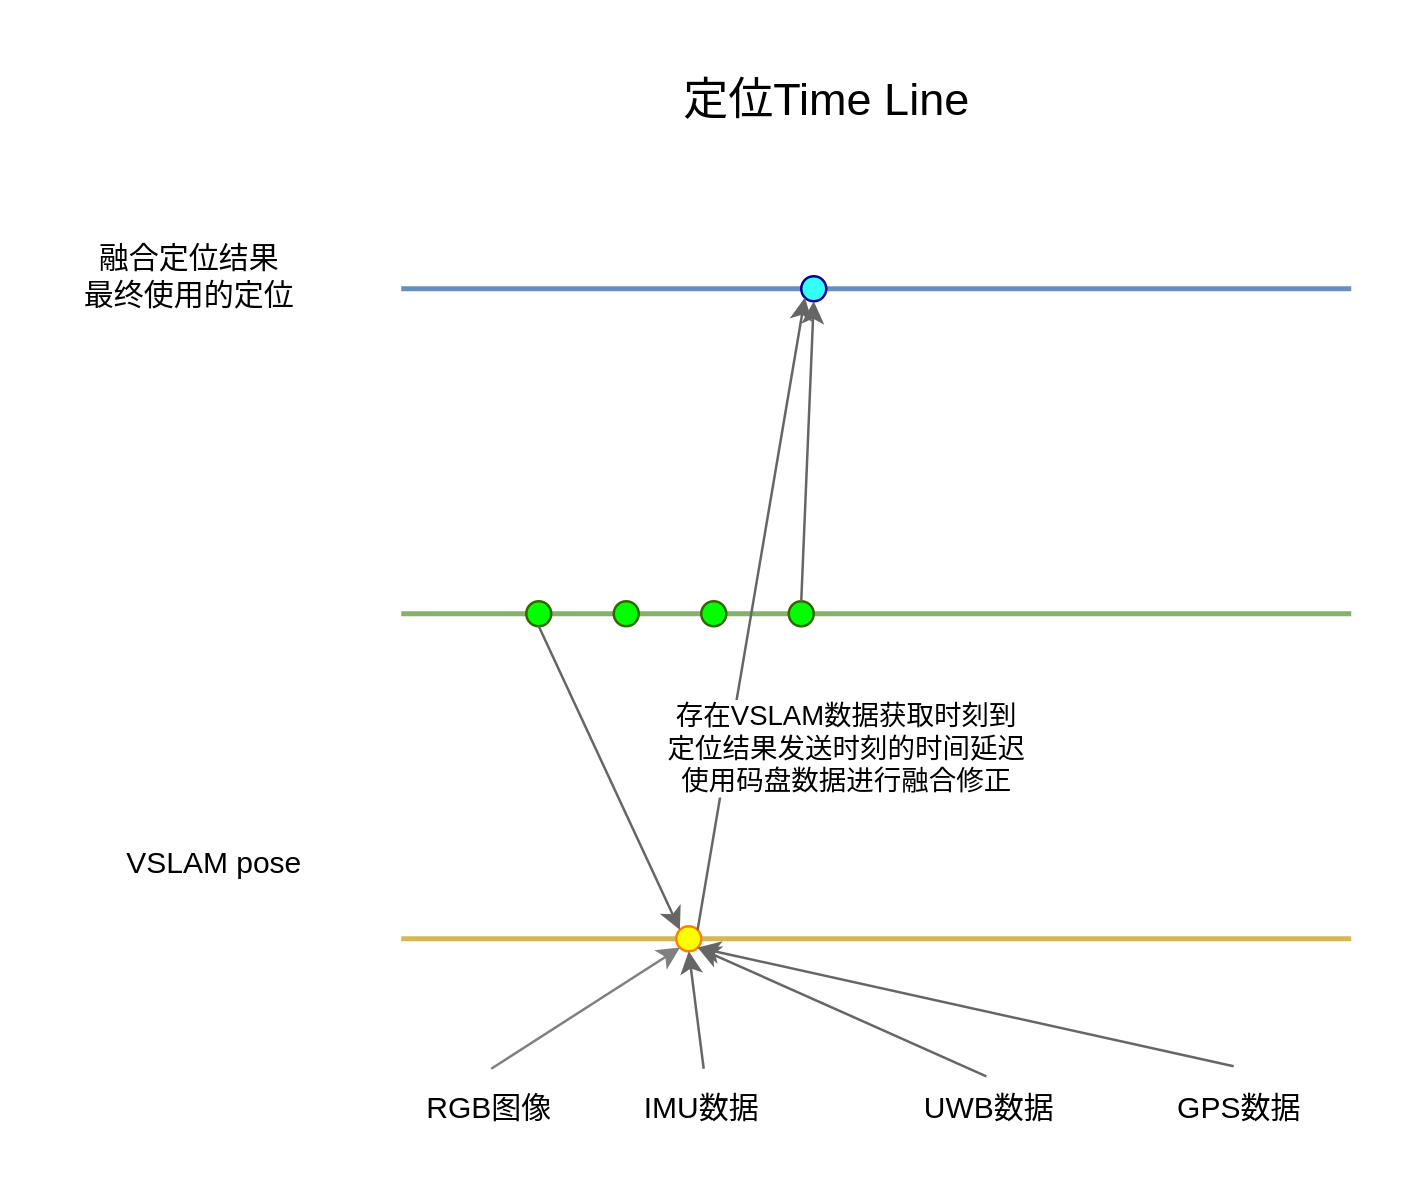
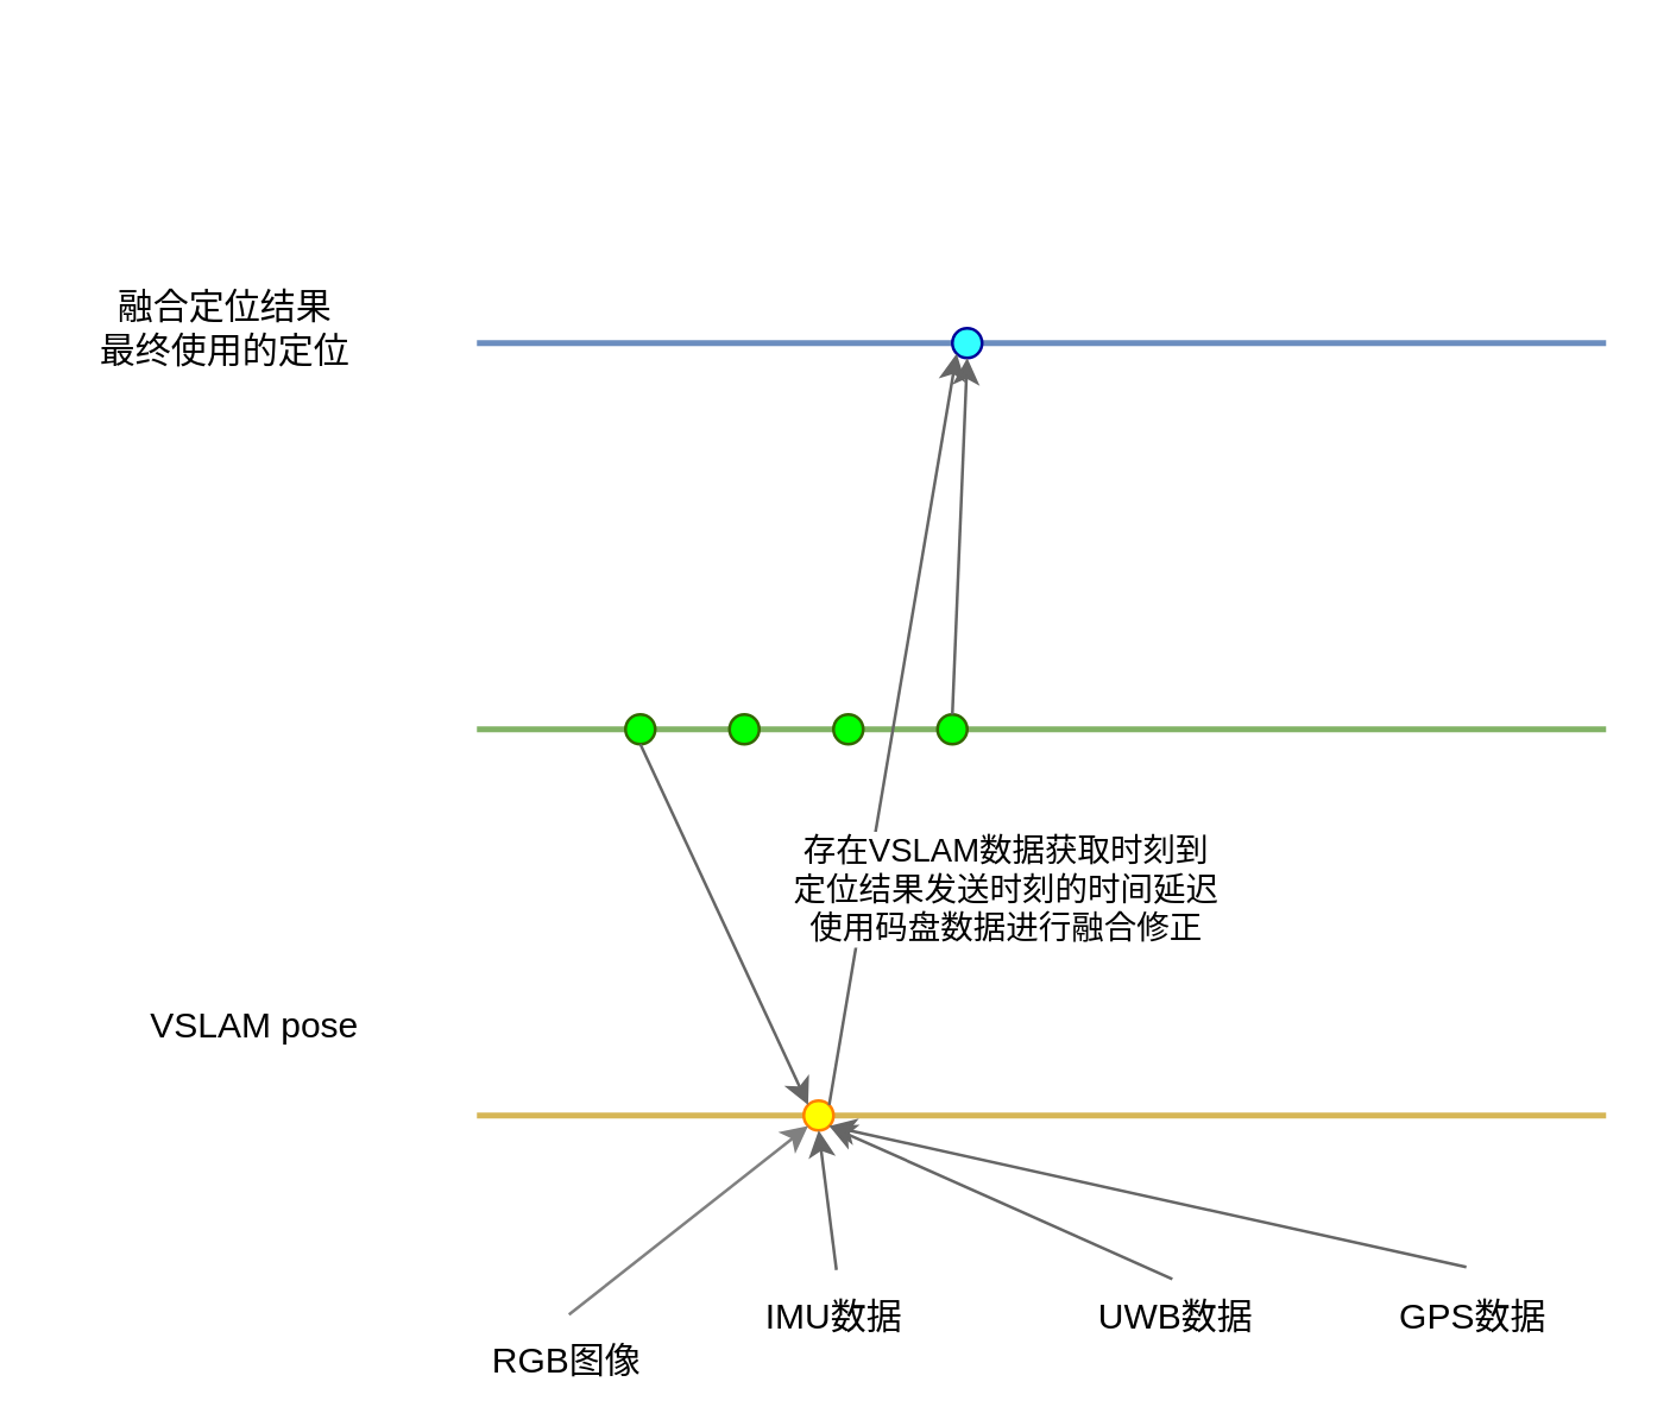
- <mxCell id="21" value="&lt;font style=&quot;font-size: 18px;&quot;&gt;定位Time Line&lt;/font&gt;" style="text;html=1;align=center;verticalAlign=middle;resizable=0;points=[];autosize=1;strokeColor=none;fillColor=none;" vertex="1" parent="1"><mxGeometry x="260" y="20" width="140" height="40" as="geometry" /></mxCell>
- <mxCell id="13" value="RGB图像" style="text;html=1;align=center;verticalAlign=middle;resizable=0;points=[];autosize=1;strokeColor=none;fillColor=none;" vertex="1" parent="1"><mxGeometry x="160" y="428" width="70" height="30" as="geometry" /></mxCell>
+ <mxCell id="13" value="RGB图像" style="text;html=1;align=center;verticalAlign=middle;resizable=0;points=[];autosize=1;strokeColor=none;fillColor=none;" vertex="1" parent="1"><mxGeometry x="155" y="443" width="70" height="30" as="geometry" /></mxCell>
